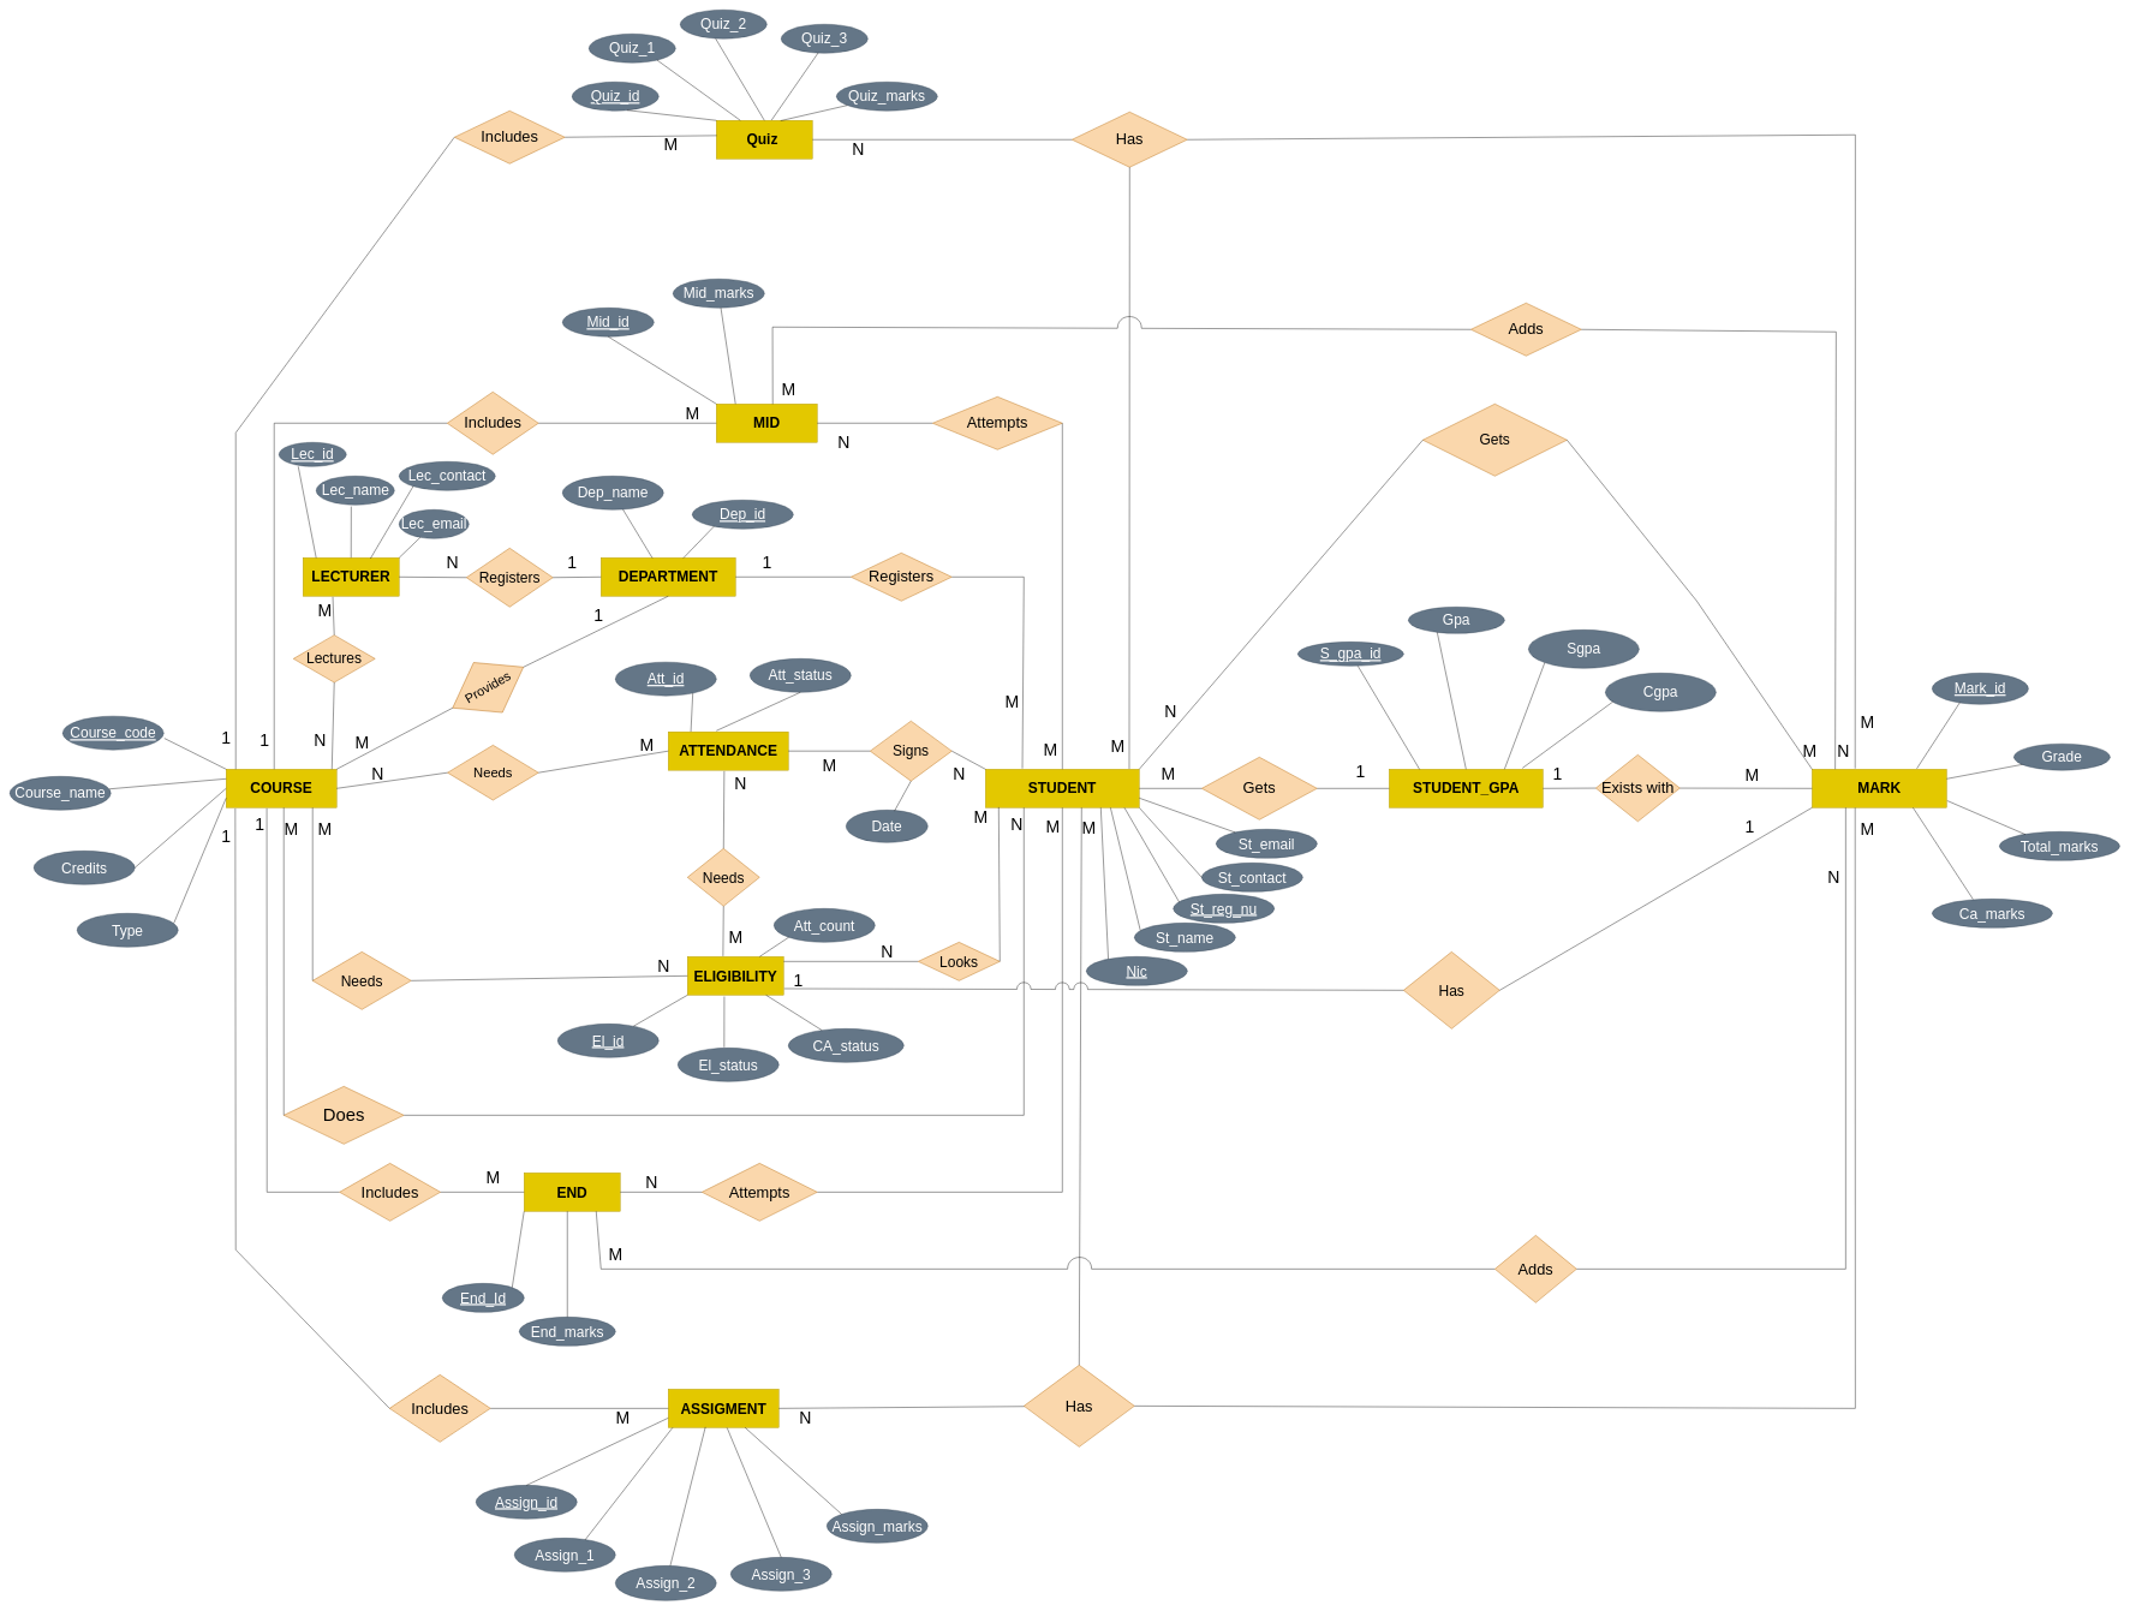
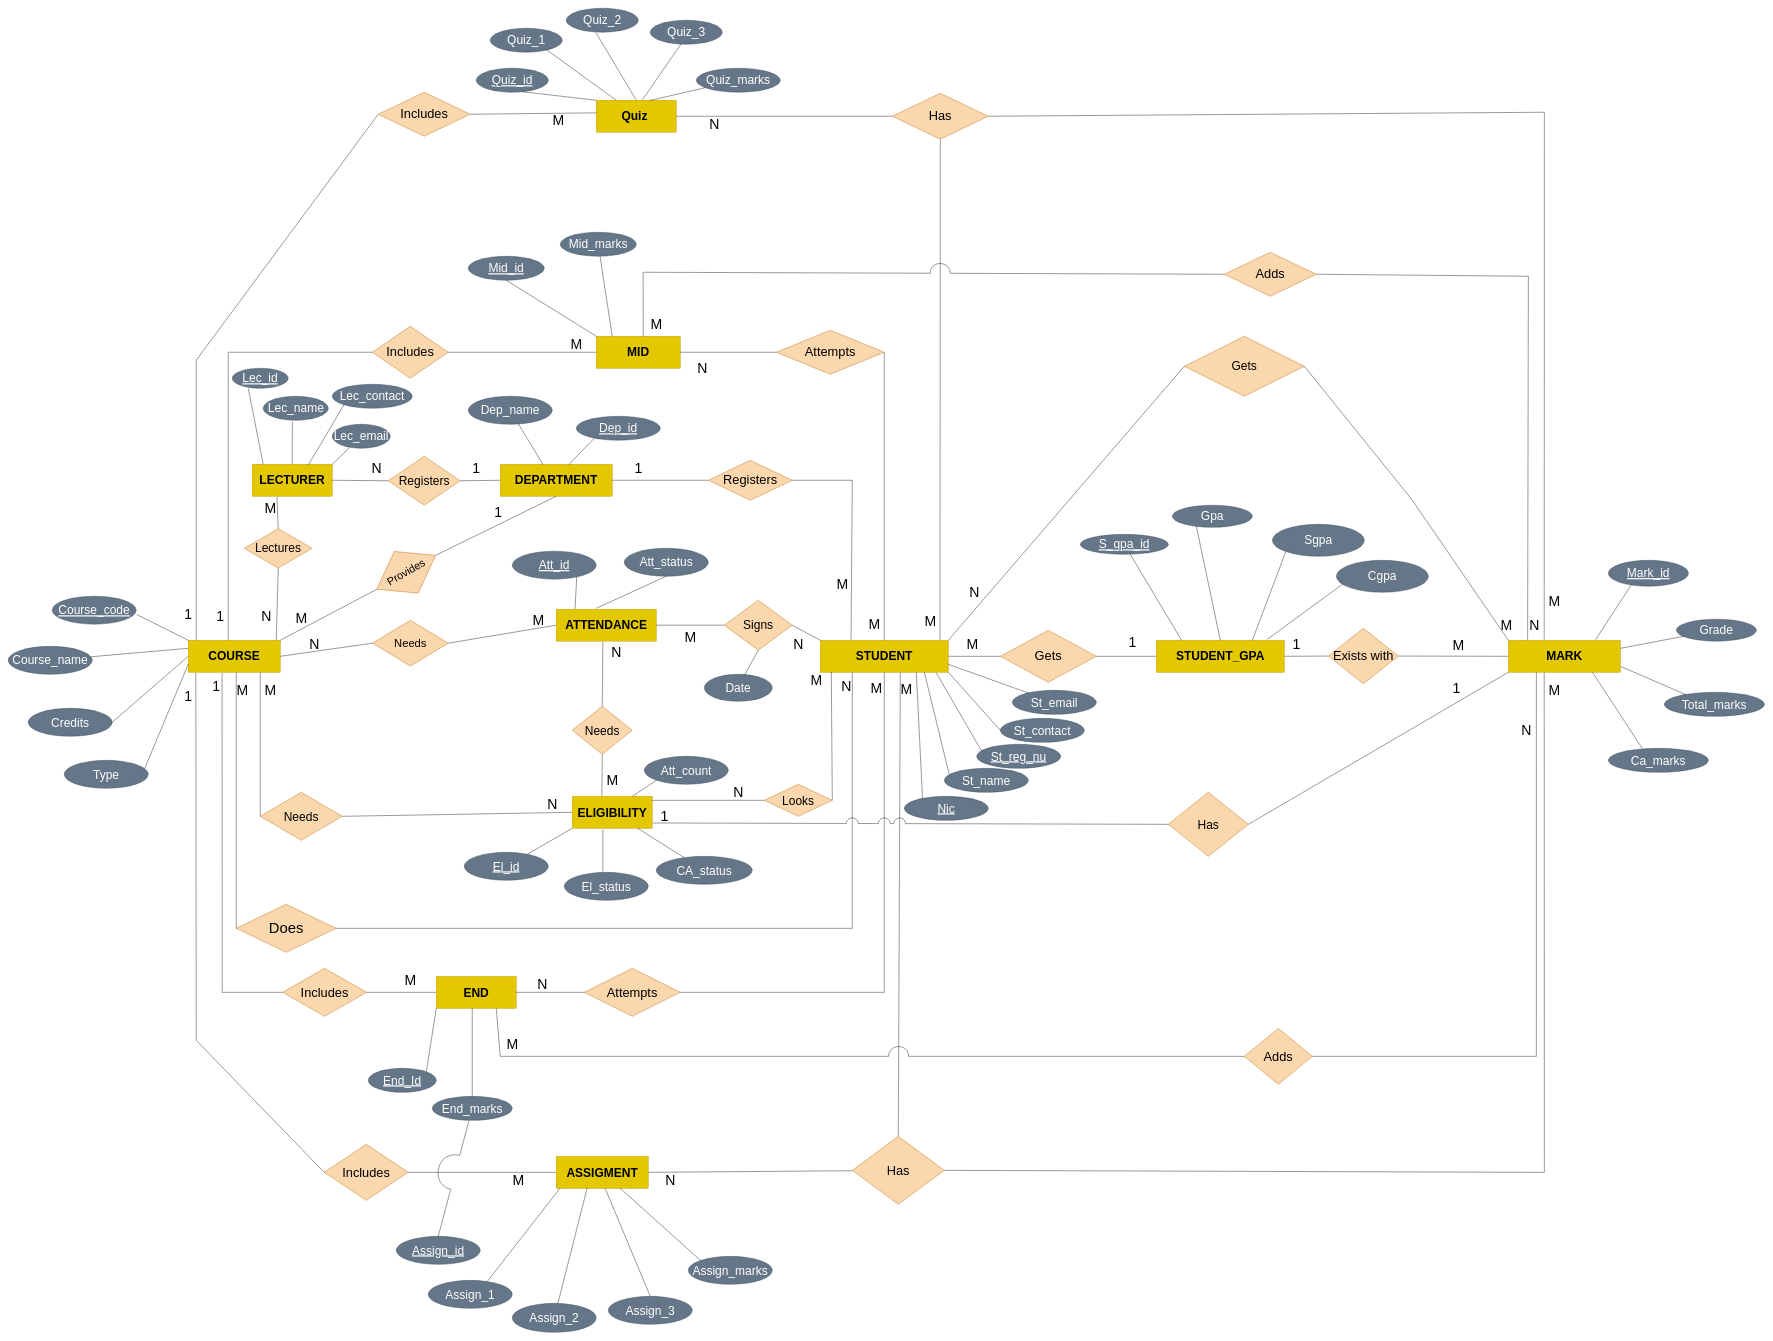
- <mxCell id="110" value="" style="endArrow=none;html=1;rounded=0;fontSize=30;jumpStyle=arc;jumpSize=88;exitX=0.5;exitY=0;exitDx=0;exitDy=0;entryX=0;entryY=0.75;entryDx=0;entryDy=0;" parent="1" source="96" target="30" edge="1"><mxGeometry width="50" height="50" relative="1" as="geometry"><mxPoint x="1100" y="2780" as="sourcePoint" /><mxPoint x="1150" y="2730" as="targetPoint" /></mxGeometry></mxCell>
+ <mxCell id="110" value="" style="endArrow=none;html=1;rounded=0;fontSize=30;jumpStyle=arc;jumpSize=88;exitX=0.5;exitY=0;exitDx=0;exitDy=0;" parent="1" source="96" target="150" edge="1"><mxGeometry width="50" height="50" relative="1" as="geometry"><mxPoint x="1100" y="2780" as="sourcePoint" /><mxPoint x="1150" y="2730" as="targetPoint" /></mxGeometry></mxCell>
